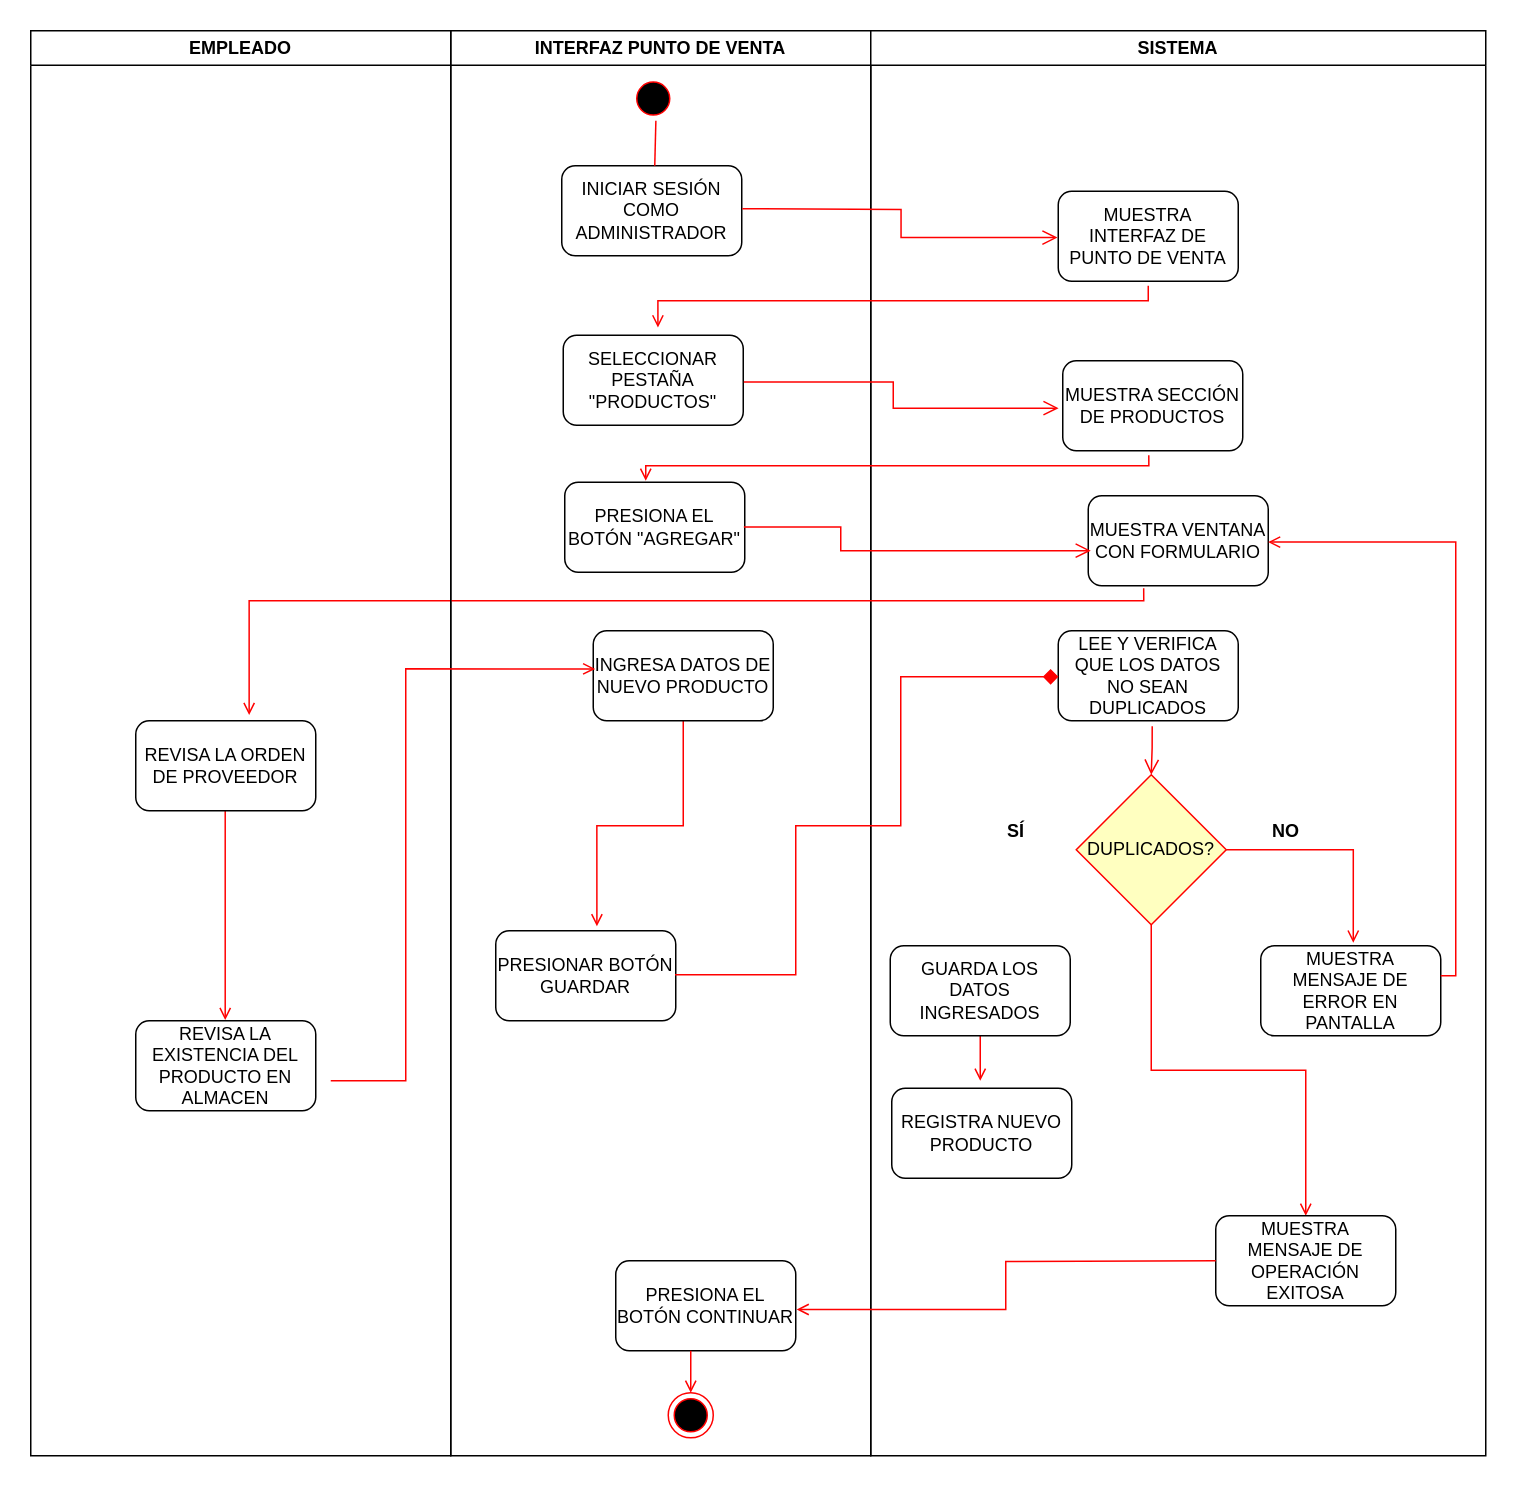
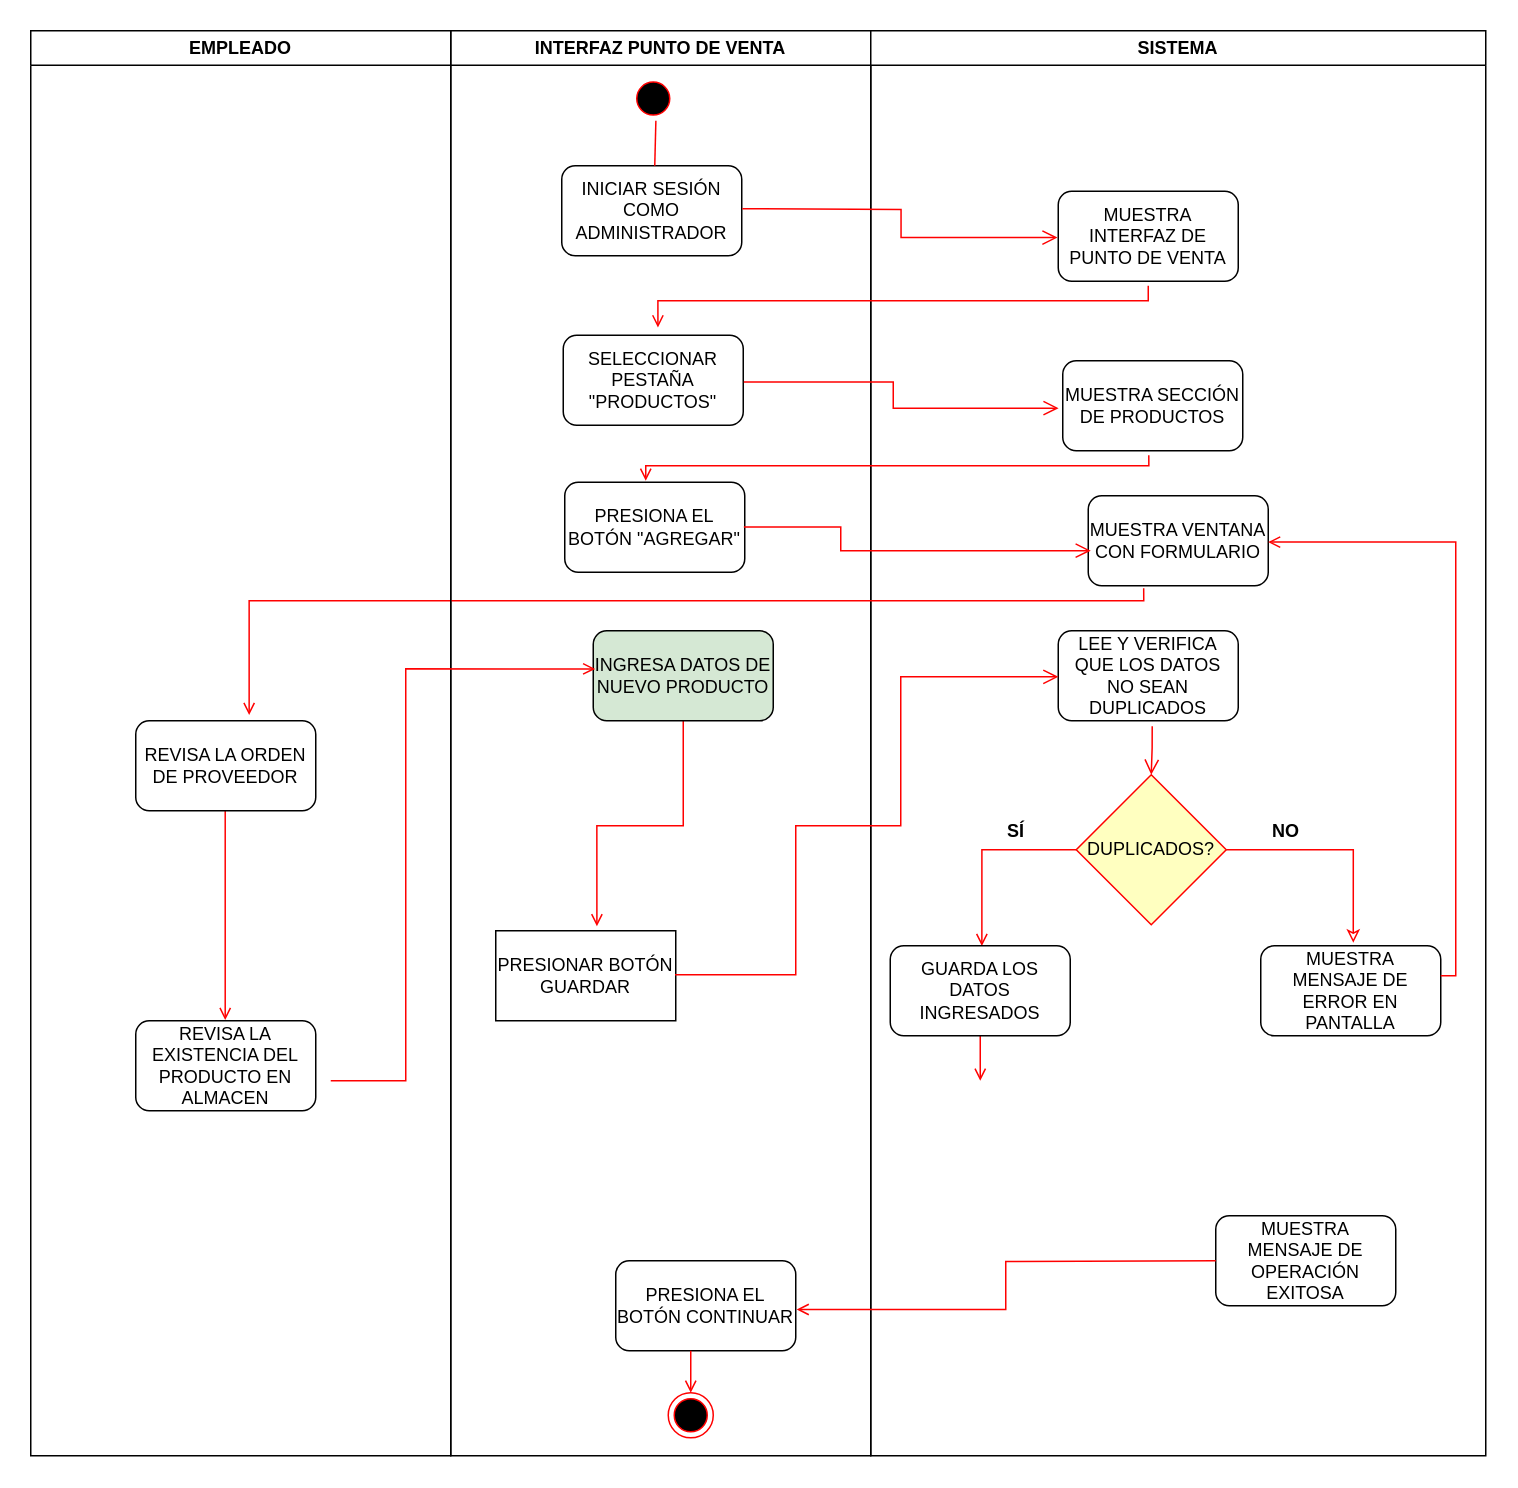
- <mxCell id="7" value="INGRESA DATOS DE NUEVO PRODUCTO" style="rounded=1;whiteSpace=wrap;html=1;" parent="2" vertex="1"><mxGeometry x="95" y="400" width="120" height="60" as="geometry" /></mxCell>
+ <mxCell id="7" value="INGRESA DATOS DE NUEVO PRODUCTO" style="rounded=1;whiteSpace=wrap;html=1;fillColor=#d5e8d4;" parent="2" vertex="1"><mxGeometry x="95" y="400" width="120" height="60" as="geometry" /></mxCell>
- <mxCell id="34" value="" style="edgeStyle=orthogonalEdgeStyle;html=1;verticalAlign=bottom;endArrow=diamond;endSize=8;strokeColor=#ff0000;rounded=0;exitX=0.996;exitY=0.489;exitDx=0;exitDy=0;exitPerimeter=0;entryX=0.001;entryY=0.512;entryDx=0;entryDy=0;entryPerimeter=0;" parent="1" source="8" target="18" edge="1"><mxGeometry relative="1" as="geometry"><mxPoint x="580" y="555.68" as="targetPoint" /><mxPoint x="668.8" y="480" as="sourcePoint" /><Array as="points"><mxPoint x="530" y="649" /><mxPoint x="530" y="550" /><mxPoint x="600" y="550" /><mxPoint x="600" y="451" /></Array></mxGeometry></mxCell>
+ <mxCell id="34" value="" style="edgeStyle=orthogonalEdgeStyle;html=1;verticalAlign=bottom;endArrow=open;endSize=8;strokeColor=#ff0000;rounded=0;exitX=0.996;exitY=0.489;exitDx=0;exitDy=0;exitPerimeter=0;entryX=0.001;entryY=0.512;entryDx=0;entryDy=0;entryPerimeter=0;" parent="1" source="8" target="18" edge="1"><mxGeometry relative="1" as="geometry"><mxPoint x="580" y="555.68" as="targetPoint" /><mxPoint x="668.8" y="480" as="sourcePoint" /><Array as="points"><mxPoint x="530" y="649" /><mxPoint x="530" y="550" /><mxPoint x="600" y="550" /><mxPoint x="600" y="451" /></Array></mxGeometry></mxCell>
- <mxCell id="20" value="" style="edgeStyle=orthogonalEdgeStyle;rounded=0;orthogonalLoop=1;jettySize=auto;html=1;strokeColor=#FF0000;endArrow=open;endFill=0;entryX=0.514;entryY=-0.034;entryDx=0;entryDy=0;entryPerimeter=0;" parent="14" source="21" target="25" edge="1"><mxGeometry relative="1" as="geometry"><mxPoint x="330" y="546" as="targetPoint" /></mxGeometry></mxCell>
+ <mxCell id="20" value="" style="edgeStyle=orthogonalEdgeStyle;rounded=0;orthogonalLoop=1;jettySize=auto;html=1;strokeColor=#FF0000;endArrow=classic;endFill=0;entryX=0.514;entryY=-0.034;entryDx=0;entryDy=0;entryPerimeter=0;" parent="14" source="21" target="25" edge="1"><mxGeometry relative="1" as="geometry"><mxPoint x="330" y="546" as="targetPoint" /></mxGeometry></mxCell>
- <mxCell id="8" value="PRESIONAR BOTÓN GUARDAR" style="rounded=1;whiteSpace=wrap;html=1;" parent="2" vertex="1"><mxGeometry x="30" y="600" width="120" height="60" as="geometry" /></mxCell>
+ <mxCell id="8" value="PRESIONAR BOTÓN GUARDAR" style="whiteSpace=wrap;html=1;rounded=0;" parent="2" vertex="1"><mxGeometry x="30" y="600" width="120" height="60" as="geometry" /></mxCell>
- <mxCell id="19" value="" style="edgeStyle=orthogonalEdgeStyle;rounded=0;orthogonalLoop=1;jettySize=auto;html=1;endArrow=open;endFill=0;strokeColor=#FF0000;" parent="14" source="21" target="27" edge="1"><mxGeometry relative="1" as="geometry"><mxPoint x="52" y="610" as="targetPoint" /></mxGeometry></mxCell>
+ <mxCell id="19" value="" style="edgeStyle=orthogonalEdgeStyle;rounded=0;orthogonalLoop=1;jettySize=auto;html=1;endArrow=open;endFill=0;strokeColor=#FF0000;entryX=0.509;entryY=0.004;entryDx=0;entryDy=0;entryPerimeter=0;" parent="14" source="21" target="24" edge="1"><mxGeometry relative="1" as="geometry"><mxPoint x="52" y="610" as="targetPoint" /></mxGeometry></mxCell>
- <mxCell id="26" value="REGISTRA NUEVO PRODUCTO" style="rounded=1;whiteSpace=wrap;html=1;" parent="14" vertex="1"><mxGeometry x="14" y="705" width="120" height="60" as="geometry" /></mxCell>
